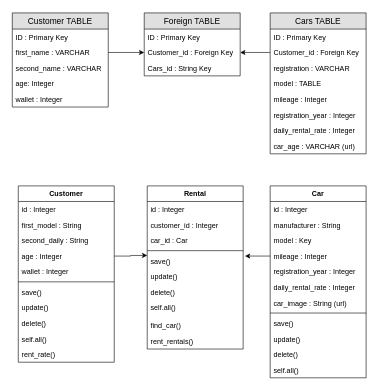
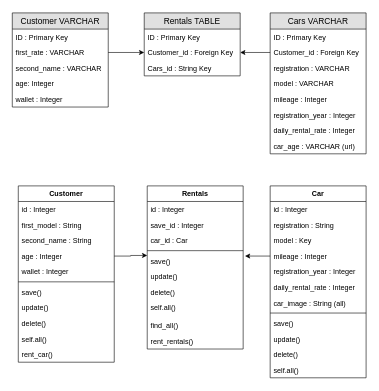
- <mxCell id="2" value="Customer TABLE" style="swimlane;fontStyle=0;childLayout=stackLayout;horizontal=1;startSize=27;fillColor=#e0e0e0;horizontalStack=0;resizeParent=1;resizeParentMax=0;resizeLast=0;collapsible=1;marginBottom=0;swimlaneFillColor=#ffffff;align=center;fontSize=14;" parent="1" vertex="1"><mxGeometry x="20" y="20.5" width="160" height="157" as="geometry"><mxRectangle x="20" y="270" width="140" height="27" as="alternateBounds" /></mxGeometry></mxCell>
+ <mxCell id="2" value="Customer VARCHAR" style="swimlane;fontStyle=0;childLayout=stackLayout;horizontal=1;startSize=27;fillColor=#e0e0e0;horizontalStack=0;resizeParent=1;resizeParentMax=0;resizeLast=0;collapsible=1;marginBottom=0;swimlaneFillColor=#ffffff;align=center;fontSize=14;" parent="1" vertex="1"><mxGeometry x="20" y="20.5" width="160" height="157" as="geometry"><mxRectangle x="20" y="270" width="140" height="27" as="alternateBounds" /></mxGeometry></mxCell>
- <mxCell id="17" value="Foreign TABLE" style="swimlane;fontStyle=0;childLayout=stackLayout;horizontal=1;startSize=27;fillColor=#e0e0e0;horizontalStack=0;resizeParent=1;resizeParentMax=0;resizeLast=0;collapsible=1;marginBottom=0;swimlaneFillColor=#ffffff;align=center;fontSize=14;" parent="1" vertex="1"><mxGeometry x="240" y="20.5" width="160" height="105" as="geometry"><mxRectangle x="20" y="270" width="140" height="27" as="alternateBounds" /></mxGeometry></mxCell>
+ <mxCell id="17" value="Rentals TABLE" style="swimlane;fontStyle=0;childLayout=stackLayout;horizontal=1;startSize=27;fillColor=#e0e0e0;horizontalStack=0;resizeParent=1;resizeParentMax=0;resizeLast=0;collapsible=1;marginBottom=0;swimlaneFillColor=#ffffff;align=center;fontSize=14;" parent="1" vertex="1"><mxGeometry x="240" y="20.5" width="160" height="105" as="geometry"><mxRectangle x="20" y="270" width="140" height="27" as="alternateBounds" /></mxGeometry></mxCell>
- <mxCell id="8" value="Cars TABLE" style="swimlane;fontStyle=0;childLayout=stackLayout;horizontal=1;startSize=27;fillColor=#e0e0e0;horizontalStack=0;resizeParent=1;resizeParentMax=0;resizeLast=0;collapsible=1;marginBottom=0;swimlaneFillColor=#ffffff;align=center;fontSize=14;" parent="1" vertex="1"><mxGeometry x="450" y="20.5" width="160" height="235" as="geometry"><mxRectangle x="20" y="270" width="140" height="27" as="alternateBounds" /></mxGeometry></mxCell>
+ <mxCell id="8" value="Cars VARCHAR" style="swimlane;fontStyle=0;childLayout=stackLayout;horizontal=1;startSize=27;fillColor=#e0e0e0;horizontalStack=0;resizeParent=1;resizeParentMax=0;resizeLast=0;collapsible=1;marginBottom=0;swimlaneFillColor=#ffffff;align=center;fontSize=14;" parent="1" vertex="1"><mxGeometry x="450" y="20.5" width="160" height="235" as="geometry"><mxRectangle x="20" y="270" width="140" height="27" as="alternateBounds" /></mxGeometry></mxCell>
- <mxCell id="4" value="first_name : VARCHAR" style="text;strokeColor=none;fillColor=none;spacingLeft=4;spacingRight=4;overflow=hidden;rotatable=0;points=[[0,0.5],[1,0.5]];portConstraint=eastwest;fontSize=12;" parent="2" vertex="1"><mxGeometry y="53" width="160" height="26" as="geometry" /></mxCell>
+ <mxCell id="4" value="first_rate : VARCHAR" style="text;strokeColor=none;fillColor=none;spacingLeft=4;spacingRight=4;overflow=hidden;rotatable=0;points=[[0,0.5],[1,0.5]];portConstraint=eastwest;fontSize=12;" parent="2" vertex="1"><mxGeometry y="53" width="160" height="26" as="geometry" /></mxCell>
- <mxCell id="12" value="model : TABLE" style="text;strokeColor=none;fillColor=none;spacingLeft=4;spacingRight=4;overflow=hidden;rotatable=0;points=[[0,0.5],[1,0.5]];portConstraint=eastwest;fontSize=12;" parent="8" vertex="1"><mxGeometry y="105" width="160" height="26" as="geometry" /></mxCell>
+ <mxCell id="12" value="model : VARCHAR" style="text;strokeColor=none;fillColor=none;spacingLeft=4;spacingRight=4;overflow=hidden;rotatable=0;points=[[0,0.5],[1,0.5]];portConstraint=eastwest;fontSize=12;" parent="8" vertex="1"><mxGeometry y="105" width="160" height="26" as="geometry" /></mxCell>
- <mxCell id="48" value="Rental" style="swimlane;fontStyle=1;align=center;verticalAlign=top;childLayout=stackLayout;horizontal=1;startSize=26;horizontalStack=0;resizeParent=1;resizeParentMax=0;resizeLast=0;collapsible=1;marginBottom=0;" vertex="1" parent="1"><mxGeometry x="245" y="309" width="160" height="272" as="geometry" /></mxCell>
+ <mxCell id="48" value="Rentals" style="swimlane;fontStyle=1;align=center;verticalAlign=top;childLayout=stackLayout;horizontal=1;startSize=26;horizontalStack=0;resizeParent=1;resizeParentMax=0;resizeLast=0;collapsible=1;marginBottom=0;" vertex="1" parent="1"><mxGeometry x="245" y="309" width="160" height="272" as="geometry" /></mxCell>
- <mxCell id="50" value="customer_id : Integer" style="text;strokeColor=none;fillColor=none;align=left;verticalAlign=top;spacingLeft=4;spacingRight=4;overflow=hidden;rotatable=0;points=[[0,0.5],[1,0.5]];portConstraint=eastwest;" vertex="1" parent="48"><mxGeometry y="52" width="160" height="26" as="geometry" /></mxCell>
+ <mxCell id="50" value="save_id : Integer" style="text;strokeColor=none;fillColor=none;align=left;verticalAlign=top;spacingLeft=4;spacingRight=4;overflow=hidden;rotatable=0;points=[[0,0.5],[1,0.5]];portConstraint=eastwest;" vertex="1" parent="48"><mxGeometry y="52" width="160" height="26" as="geometry" /></mxCell>
- <mxCell id="25" value="manufacturer : String" style="text;strokeColor=none;fillColor=none;align=left;verticalAlign=top;spacingLeft=4;spacingRight=4;overflow=hidden;rotatable=0;points=[[0,0.5],[1,0.5]];portConstraint=eastwest;" parent="23" vertex="1"><mxGeometry y="52" width="160" height="26" as="geometry" /></mxCell>
+ <mxCell id="25" value="registration : String" style="text;strokeColor=none;fillColor=none;align=left;verticalAlign=top;spacingLeft=4;spacingRight=4;overflow=hidden;rotatable=0;points=[[0,0.5],[1,0.5]];portConstraint=eastwest;" parent="23" vertex="1"><mxGeometry y="52" width="160" height="26" as="geometry" /></mxCell>
- <mxCell id="39" value="second_daily : String" style="text;strokeColor=none;fillColor=none;align=left;verticalAlign=top;spacingLeft=4;spacingRight=4;overflow=hidden;rotatable=0;points=[[0,0.5],[1,0.5]];portConstraint=eastwest;" parent="36" vertex="1"><mxGeometry y="78" width="160" height="26" as="geometry" /></mxCell>
+ <mxCell id="39" value="second_name : String" style="text;strokeColor=none;fillColor=none;align=left;verticalAlign=top;spacingLeft=4;spacingRight=4;overflow=hidden;rotatable=0;points=[[0,0.5],[1,0.5]];portConstraint=eastwest;" parent="36" vertex="1"><mxGeometry y="78" width="160" height="26" as="geometry" /></mxCell>
- <mxCell id="30" value="car_image : String (url)" style="text;strokeColor=none;fillColor=none;align=left;verticalAlign=top;spacingLeft=4;spacingRight=4;overflow=hidden;rotatable=0;points=[[0,0.5],[1,0.5]];portConstraint=eastwest;" parent="23" vertex="1"><mxGeometry y="182" width="160" height="26" as="geometry" /></mxCell>
+ <mxCell id="30" value="car_image : String (all)" style="text;strokeColor=none;fillColor=none;align=left;verticalAlign=top;spacingLeft=4;spacingRight=4;overflow=hidden;rotatable=0;points=[[0,0.5],[1,0.5]];portConstraint=eastwest;" parent="23" vertex="1"><mxGeometry y="182" width="160" height="26" as="geometry" /></mxCell>
- <mxCell id="57" value="find_car()" style="text;strokeColor=none;fillColor=none;align=left;verticalAlign=top;spacingLeft=4;spacingRight=4;overflow=hidden;rotatable=0;points=[[0,0.5],[1,0.5]];portConstraint=eastwest;" vertex="1" parent="48"><mxGeometry y="220" width="160" height="26" as="geometry" /></mxCell>
+ <mxCell id="57" value="find_all()" style="text;strokeColor=none;fillColor=none;align=left;verticalAlign=top;spacingLeft=4;spacingRight=4;overflow=hidden;rotatable=0;points=[[0,0.5],[1,0.5]];portConstraint=eastwest;" vertex="1" parent="48"><mxGeometry y="220" width="160" height="26" as="geometry" /></mxCell>
- <mxCell id="47" value="rent_rate()" style="text;strokeColor=none;fillColor=none;align=left;verticalAlign=top;spacingLeft=4;spacingRight=4;overflow=hidden;rotatable=0;points=[[0,0.5],[1,0.5]];portConstraint=eastwest;" parent="36" vertex="1"><mxGeometry y="268" width="160" height="26" as="geometry" /></mxCell>
+ <mxCell id="47" value="rent_car()" style="text;strokeColor=none;fillColor=none;align=left;verticalAlign=top;spacingLeft=4;spacingRight=4;overflow=hidden;rotatable=0;points=[[0,0.5],[1,0.5]];portConstraint=eastwest;" parent="36" vertex="1"><mxGeometry y="268" width="160" height="26" as="geometry" /></mxCell>
